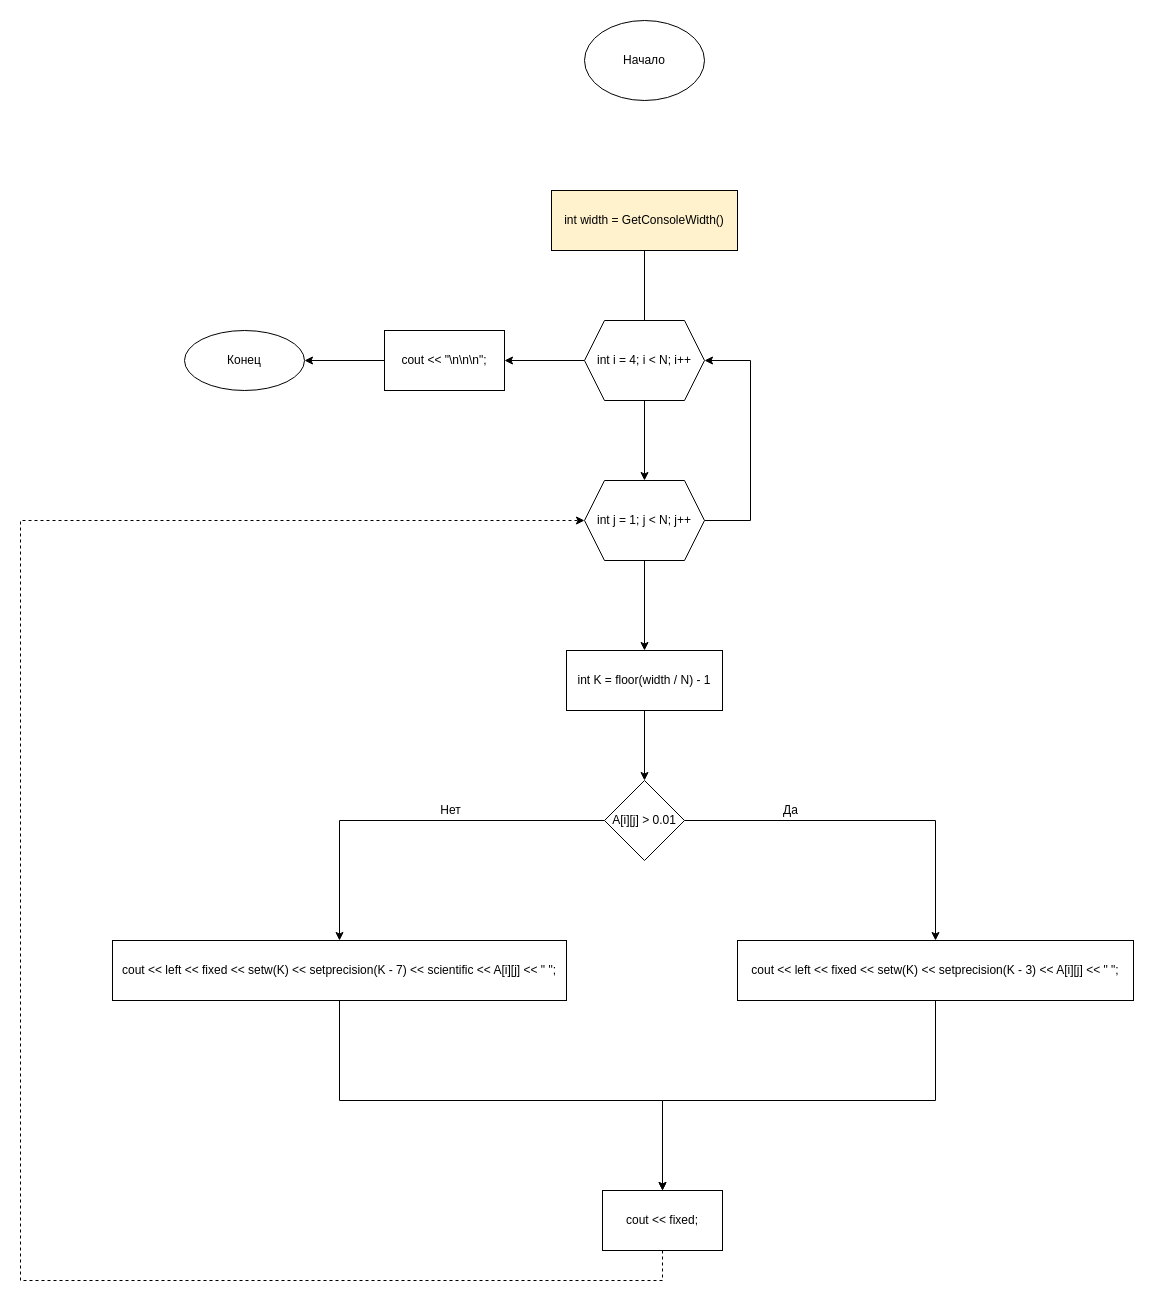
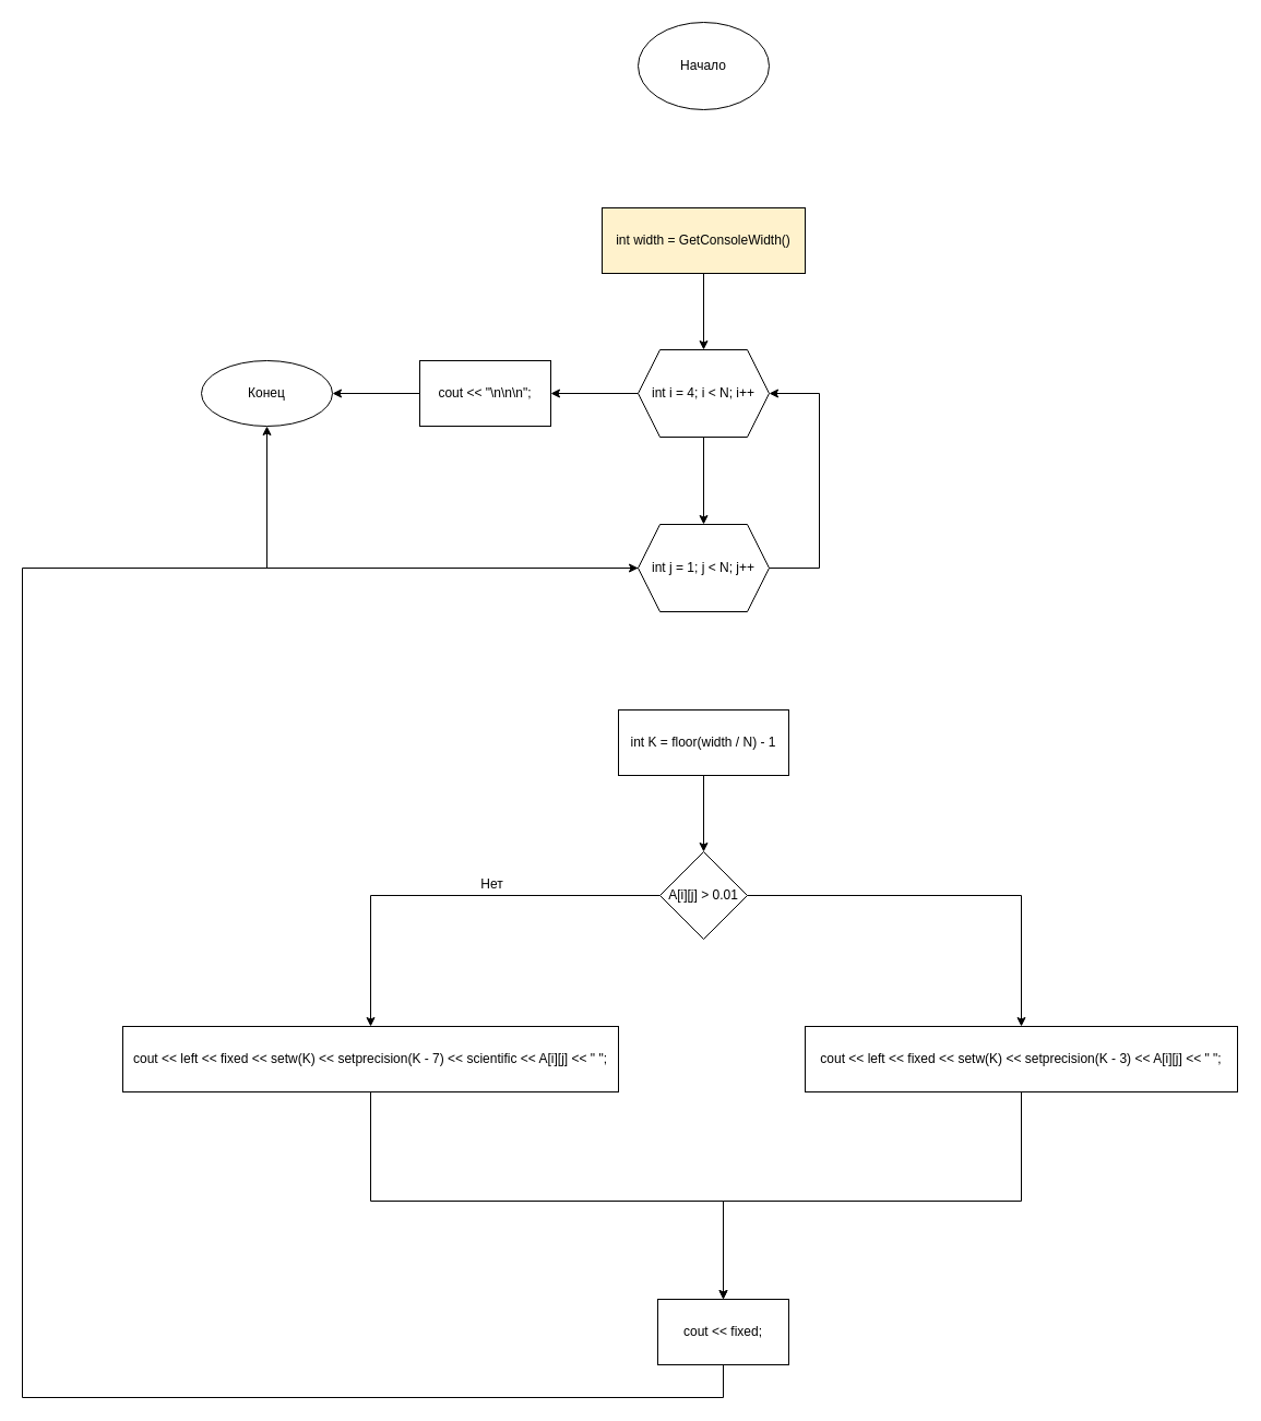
- <mxCell id="3" value="" style="edgeStyle=orthogonalEdgeStyle;rounded=0;orthogonalLoop=1;jettySize=auto;html=1;endArrow=none;" parent="1" source="4" target="7" edge="1"><mxGeometry relative="1" as="geometry" /></mxCell>
+ <mxCell id="3" value="" style="edgeStyle=orthogonalEdgeStyle;rounded=0;orthogonalLoop=1;jettySize=auto;html=1;" parent="1" source="4" target="7" edge="1"><mxGeometry relative="1" as="geometry" /></mxCell>
- <mxCell id="8" value="" style="edgeStyle=orthogonalEdgeStyle;rounded=0;orthogonalLoop=1;jettySize=auto;html=1;" parent="1" source="10" target="12" edge="1"><mxGeometry relative="1" as="geometry" /></mxCell>
+ <mxCell id="8" value="" style="edgeStyle=orthogonalEdgeStyle;rounded=0;orthogonalLoop=1;jettySize=auto;html=1;" parent="1" source="10" target="26" edge="1"><mxGeometry relative="1" as="geometry" /></mxCell>
- <mxCell id="20" value="Да" style="text;html=1;align=center;verticalAlign=middle;resizable=0;points=[];autosize=1;strokeColor=none;fillColor=none;" parent="1" vertex="1"><mxGeometry x="775" y="800" width="30" height="20" as="geometry" /></mxCell>
- <mxCell id="22" style="edgeStyle=orthogonalEdgeStyle;rounded=0;orthogonalLoop=1;jettySize=auto;html=1;entryX=0;entryY=0.5;entryDx=0;entryDy=0;dashed=1;" parent="1" source="23" target="10" edge="1"><mxGeometry relative="1" as="geometry"><mxPoint x="20" y="520" as="targetPoint" /><Array as="points"><mxPoint x="662" y="1280" /><mxPoint x="20" y="1280" /><mxPoint x="20" y="520" /></Array></mxGeometry></mxCell>
+ <mxCell id="22" style="edgeStyle=orthogonalEdgeStyle;rounded=0;orthogonalLoop=1;jettySize=auto;html=1;entryX=0;entryY=0.5;entryDx=0;entryDy=0;" parent="1" source="23" target="10" edge="1"><mxGeometry relative="1" as="geometry"><mxPoint x="20" y="520" as="targetPoint" /><Array as="points"><mxPoint x="662" y="1280" /><mxPoint x="20" y="1280" /><mxPoint x="20" y="520" /></Array></mxGeometry></mxCell>
